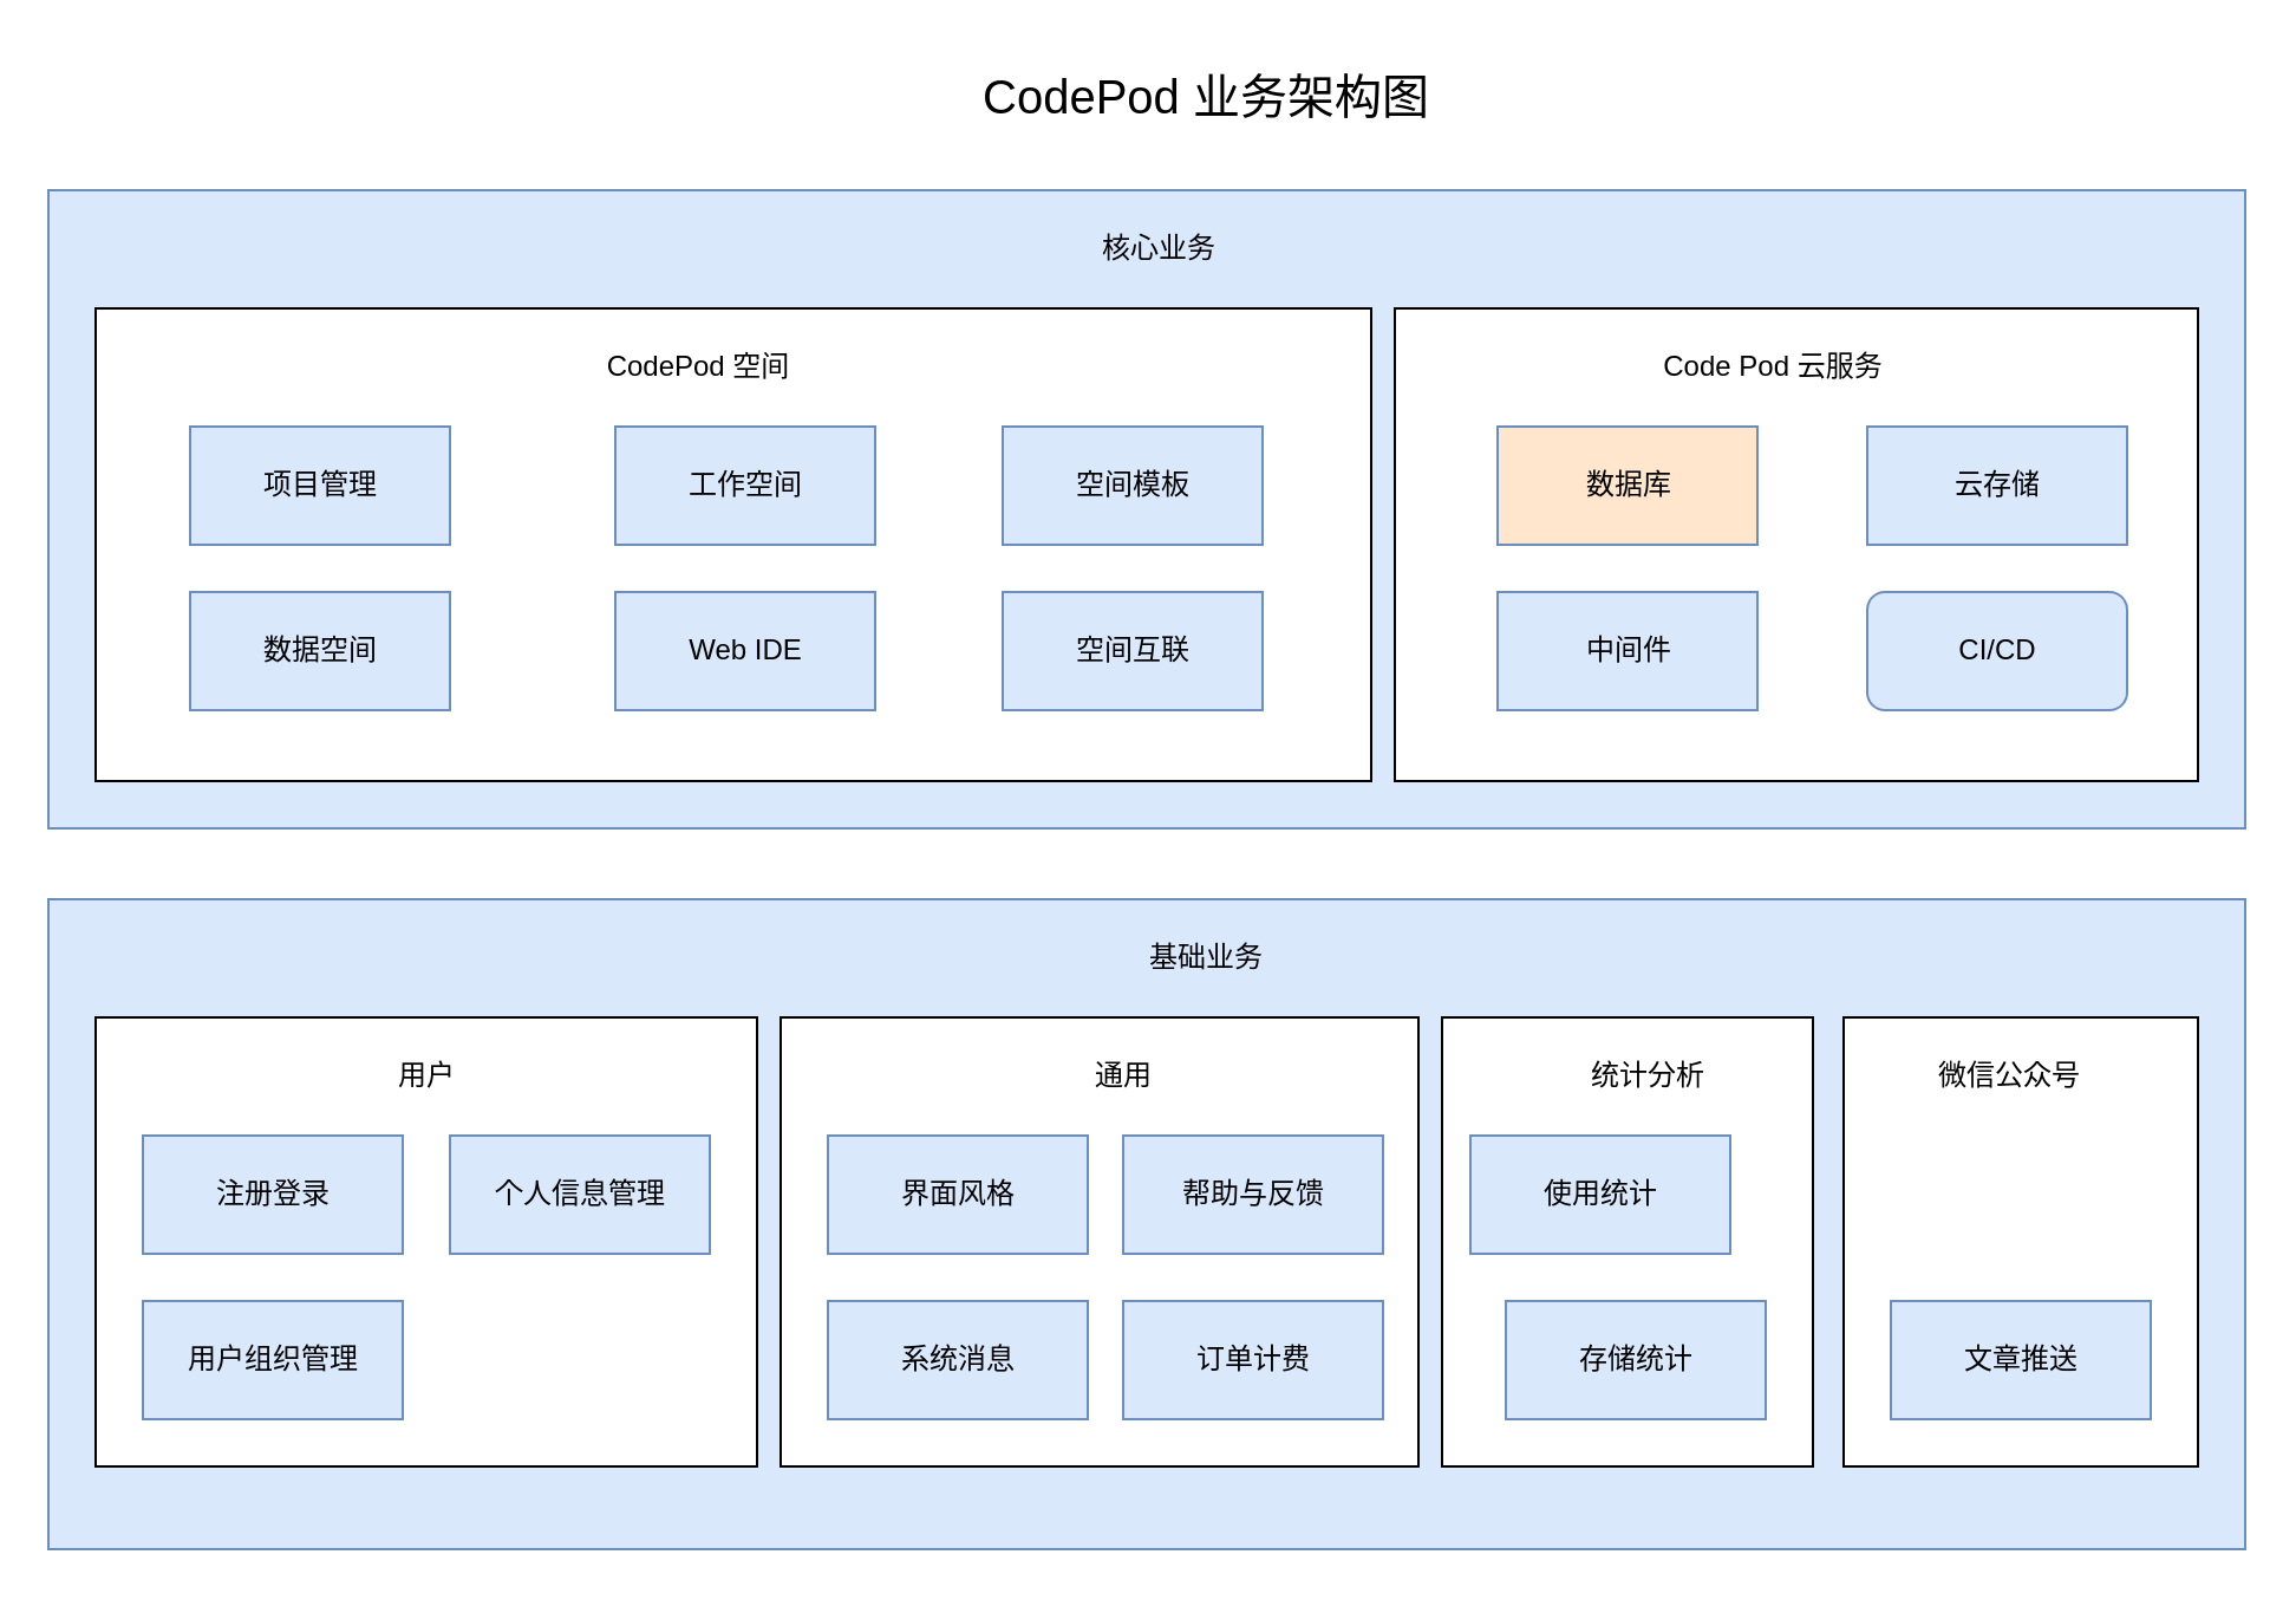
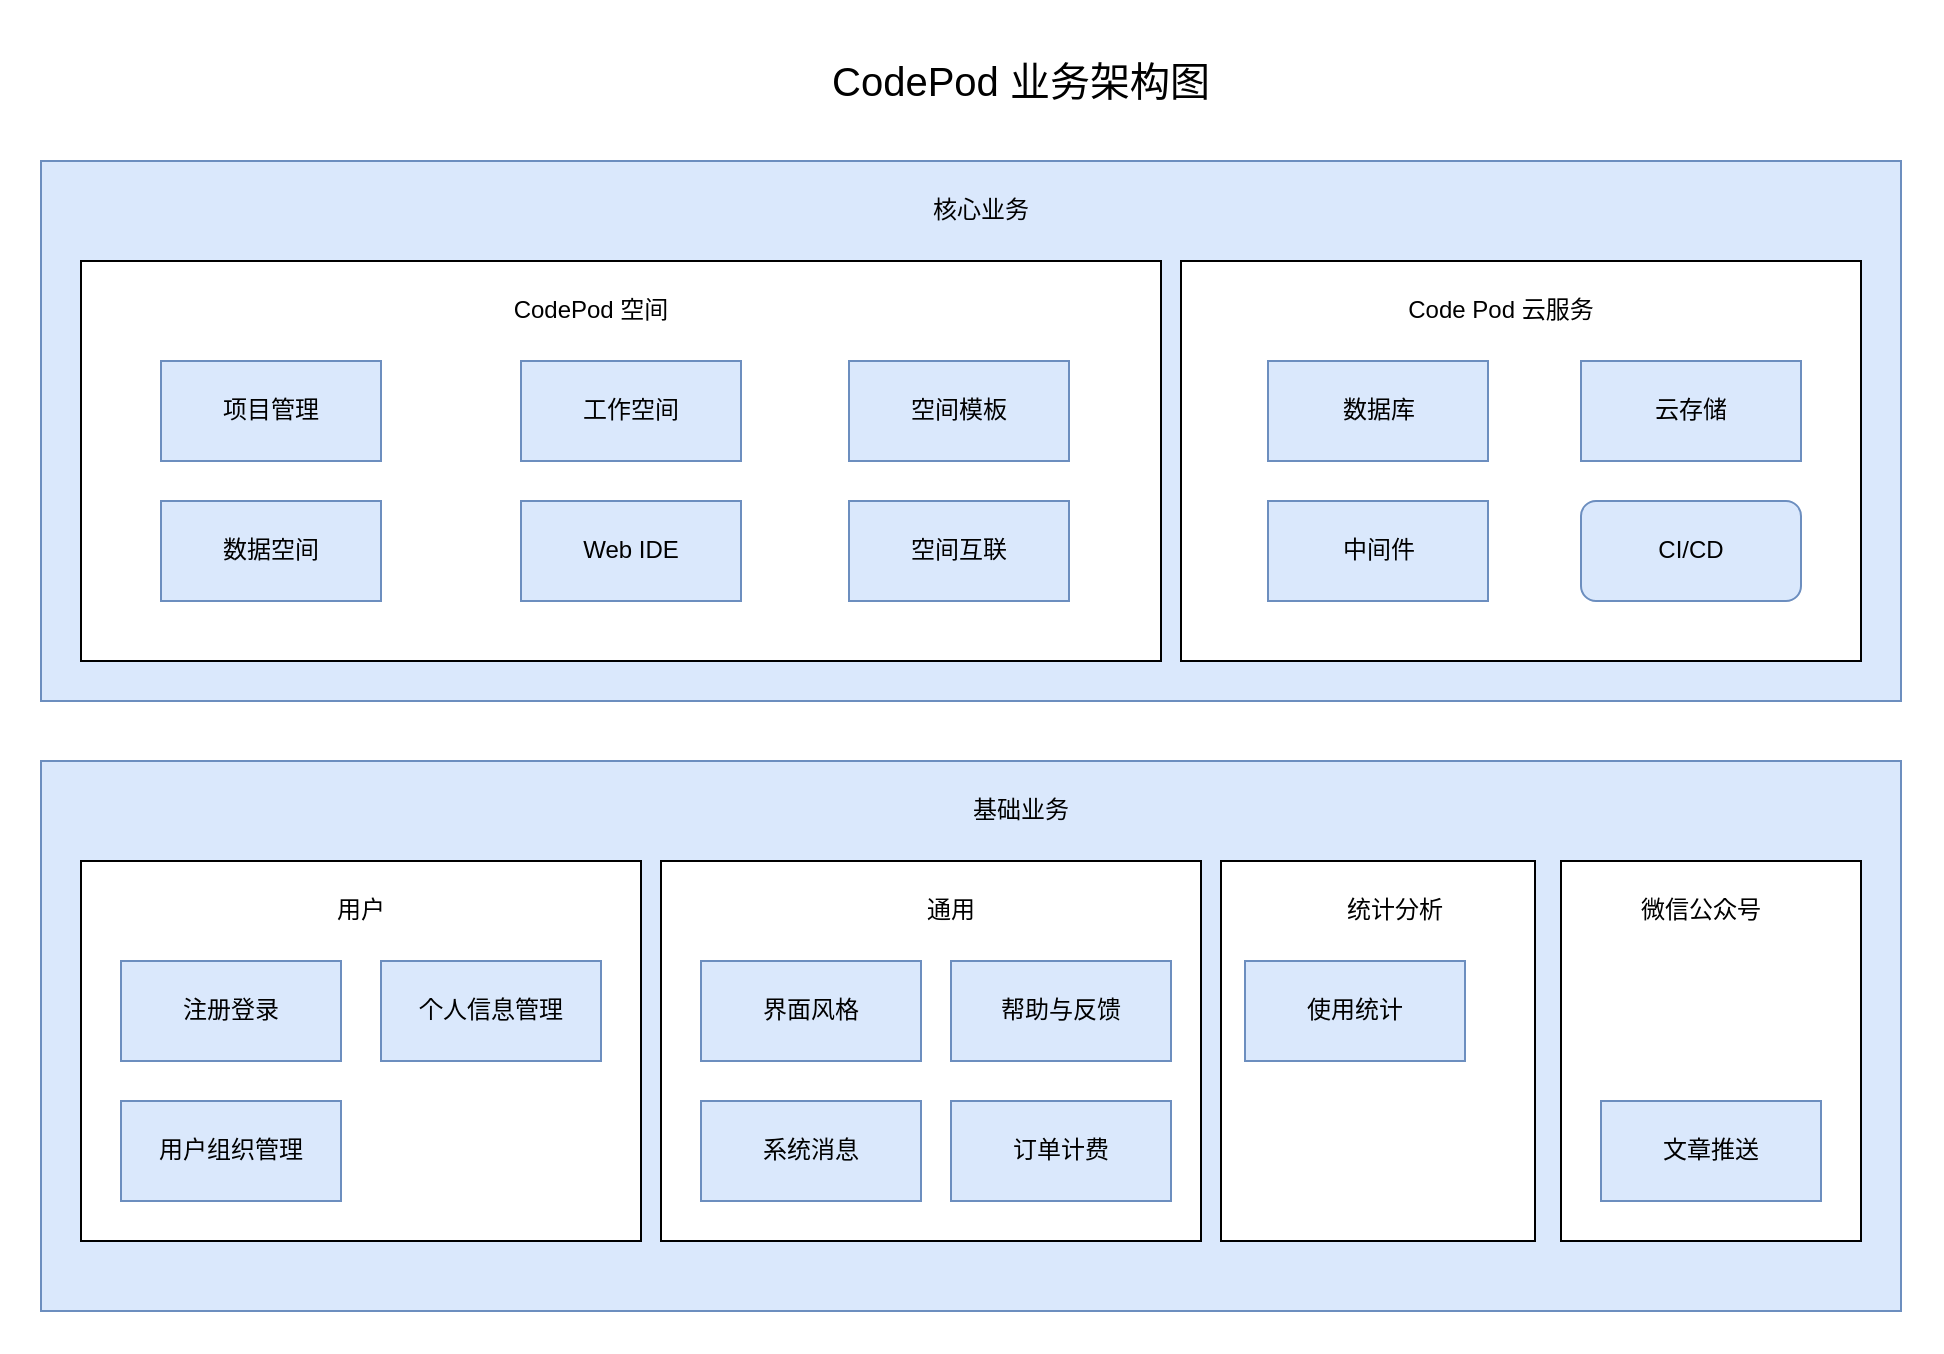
- <mxCell id="29" value="数据库" style="html=1;fillColor=#ffe6cc;strokeColor=#6c8ebf;" parent="1" vertex="1"><mxGeometry x="633.5" y="180" width="110" height="50" as="geometry" /></mxCell>
+ <mxCell id="29" value="数据库" style="html=1;fillColor=#dae8fc;strokeColor=#6c8ebf;" parent="1" vertex="1"><mxGeometry x="633.5" y="180" width="110" height="50" as="geometry" /></mxCell>
- <mxCell id="23" value="存储统计" style="html=1;fillColor=#dae8fc;strokeColor=#6c8ebf;" parent="1" vertex="1"><mxGeometry x="637" y="550" width="110" height="50" as="geometry" /></mxCell>
